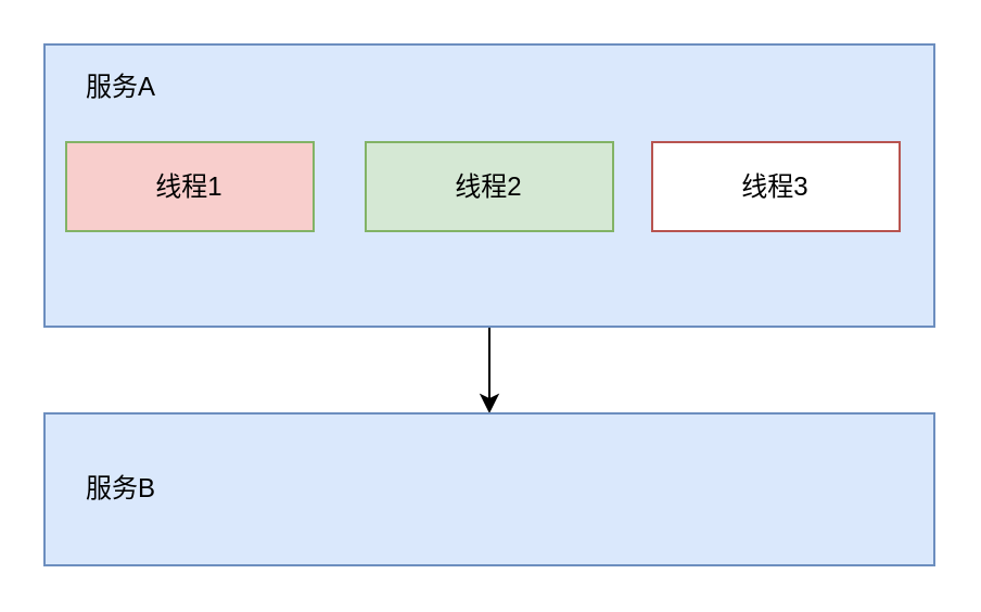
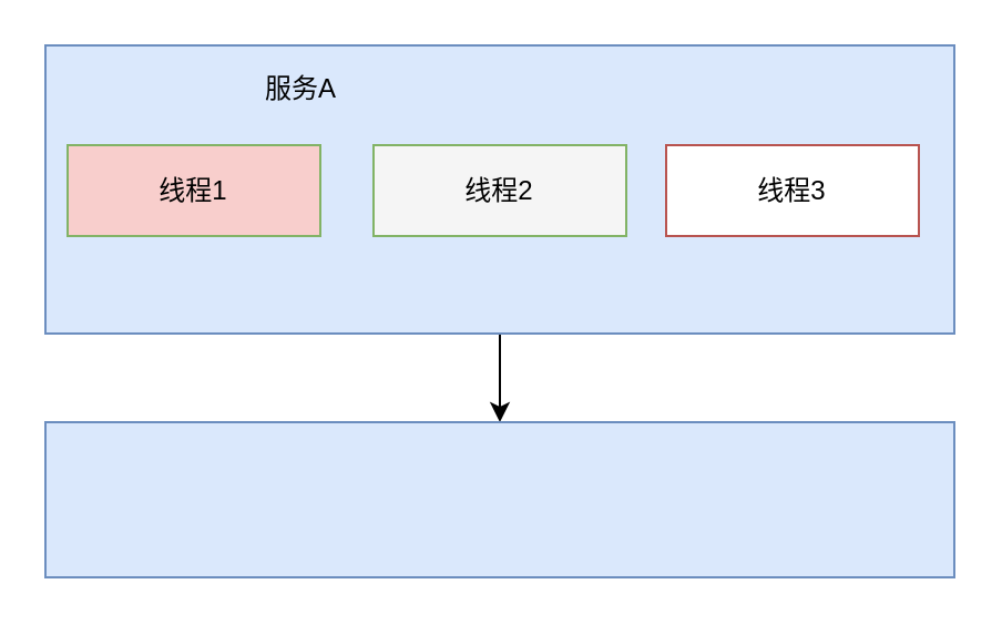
- <mxCell id="4" value="服务A" style="text;html=1;align=center;verticalAlign=middle;resizable=0;points=[];autosize=1;" vertex="1" parent="1"><mxGeometry x="30" y="30" width="50" height="20" as="geometry" /></mxCell>
+ <mxCell id="4" value="服务A" style="text;html=1;align=center;verticalAlign=middle;resizable=0;points=[];autosize=1;" vertex="1" parent="1"><mxGeometry x="110" y="30" width="50" height="20" as="geometry" /></mxCell>
- <mxCell id="6" value="线程2" style="rounded=0;whiteSpace=wrap;html=1;fillColor=#d5e8d4;strokeColor=#82b366;" vertex="1" parent="1"><mxGeometry x="168" y="65" width="114" height="41" as="geometry" /></mxCell>
+ <mxCell id="6" value="线程2" style="rounded=0;whiteSpace=wrap;html=1;fillColor=#f5f5f5;strokeColor=#82b366;" vertex="1" parent="1"><mxGeometry x="168" y="65" width="114" height="41" as="geometry" /></mxCell>
- <mxCell id="9" value="服务B" style="text;html=1;align=center;verticalAlign=middle;resizable=0;points=[];autosize=1;" vertex="1" parent="1"><mxGeometry x="30" y="215" width="50" height="20" as="geometry" /></mxCell>
